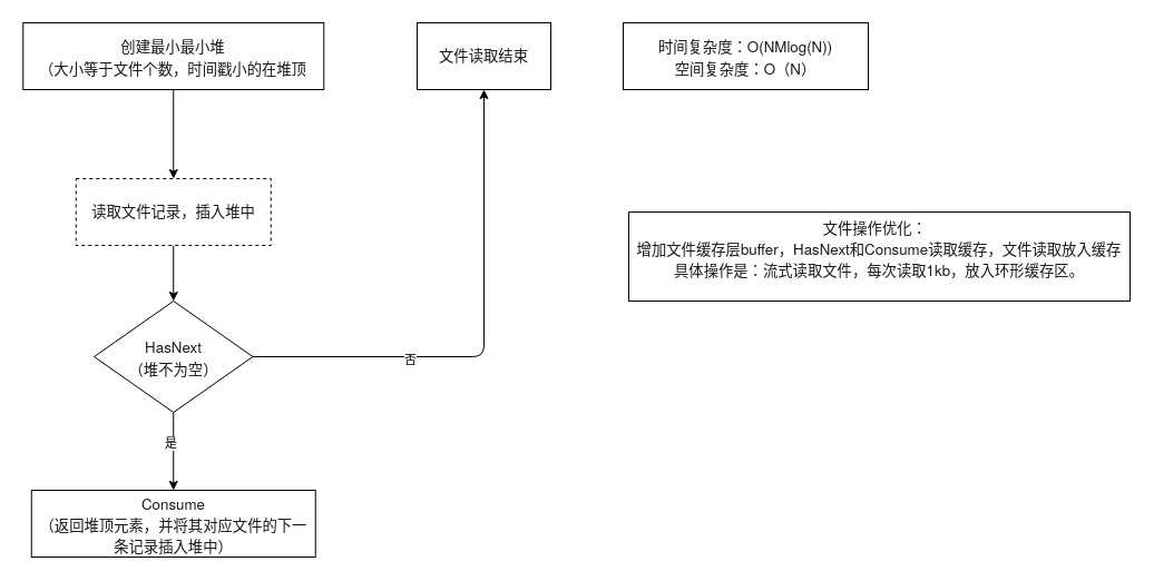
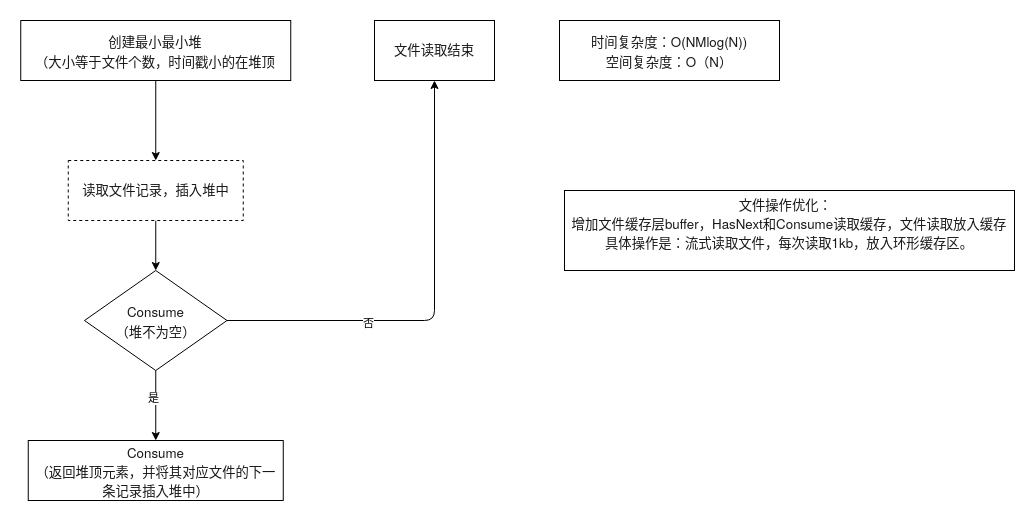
- <mxCell id="10" value="&lt;p style=&quot;box-sizing: border-box ; margin: 0px ; padding: 0px ; color: rgb(0 , 0 , 0) ; font-family: &amp;#34;helvetica neue&amp;#34; , &amp;#34;helvetica&amp;#34; , &amp;#34;pingfang sc&amp;#34; , &amp;#34;hiragino sans gb&amp;#34; , &amp;#34;microsoft yahei&amp;#34; , &amp;#34;\5 fae8f6f96c59ed1&amp;#34; , &amp;#34;arial&amp;#34; , sans-serif ; font-size: 16px ; background-color: rgb(255 , 255 , 255) ; line-height: 1.2&quot;&gt;&lt;span style=&quot;box-sizing: border-box ; color: rgb(25 , 25 , 25) ; font-size: 10pt&quot;&gt;HasNext&lt;/span&gt;&lt;/p&gt;&lt;p style=&quot;box-sizing: border-box ; margin: 0px ; padding: 0px ; color: rgb(0 , 0 , 0) ; font-family: &amp;#34;helvetica neue&amp;#34; , &amp;#34;helvetica&amp;#34; , &amp;#34;pingfang sc&amp;#34; , &amp;#34;hiragino sans gb&amp;#34; , &amp;#34;microsoft yahei&amp;#34; , &amp;#34;\5 fae8f6f96c59ed1&amp;#34; , &amp;#34;arial&amp;#34; , sans-serif ; font-size: 16px ; background-color: rgb(255 , 255 , 255) ; line-height: 1.2&quot;&gt;&lt;span style=&quot;box-sizing: border-box ; color: rgb(25 , 25 , 25) ; font-size: 10pt&quot;&gt;（堆不为空）&lt;/span&gt;&lt;/p&gt;" style="rhombus;whiteSpace=wrap;html=1;rounded=0;" vertex="1" parent="1"><mxGeometry x="84" y="270" width="142.5" height="100" as="geometry" /></mxCell>
+ <mxCell id="10" value="&lt;p style=&quot;box-sizing: border-box ; margin: 0px ; padding: 0px ; color: rgb(0 , 0 , 0) ; font-family: &amp;#34;helvetica neue&amp;#34; , &amp;#34;helvetica&amp;#34; , &amp;#34;pingfang sc&amp;#34; , &amp;#34;hiragino sans gb&amp;#34; , &amp;#34;microsoft yahei&amp;#34; , &amp;#34;\5 fae8f6f96c59ed1&amp;#34; , &amp;#34;arial&amp;#34; , sans-serif ; font-size: 16px ; background-color: rgb(255 , 255 , 255) ; line-height: 1.2&quot;&gt;&lt;span style=&quot;box-sizing: border-box ; color: rgb(25 , 25 , 25) ; font-size: 10pt&quot;&gt;Consume&lt;/span&gt;&lt;/p&gt;&lt;p style=&quot;box-sizing: border-box ; margin: 0px ; padding: 0px ; color: rgb(0 , 0 , 0) ; font-family: &amp;#34;helvetica neue&amp;#34; , &amp;#34;helvetica&amp;#34; , &amp;#34;pingfang sc&amp;#34; , &amp;#34;hiragino sans gb&amp;#34; , &amp;#34;microsoft yahei&amp;#34; , &amp;#34;\5 fae8f6f96c59ed1&amp;#34; , &amp;#34;arial&amp;#34; , sans-serif ; font-size: 16px ; background-color: rgb(255 , 255 , 255) ; line-height: 1.2&quot;&gt;&lt;span style=&quot;box-sizing: border-box ; color: rgb(25 , 25 , 25) ; font-size: 10pt&quot;&gt;（堆不为空）&lt;/span&gt;&lt;/p&gt;" style="rhombus;whiteSpace=wrap;html=1;rounded=0;" vertex="1" parent="1"><mxGeometry x="84" y="270" width="142.5" height="100" as="geometry" /></mxCell>
